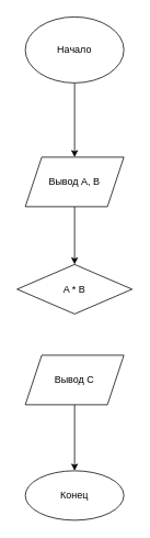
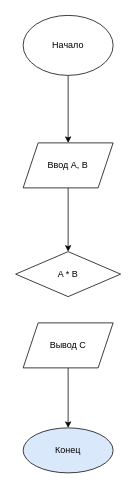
- <mxCell id="5" value="Вывод A, B" style="shape=parallelogram;perimeter=parallelogramPerimeter;whiteSpace=wrap;html=1;fixedSize=1;" vertex="1" parent="1"><mxGeometry x="30" y="190" width="120" height="60" as="geometry" /></mxCell>
+ <mxCell id="5" value="Ввод A, B" style="shape=parallelogram;perimeter=parallelogramPerimeter;whiteSpace=wrap;html=1;fixedSize=1;" vertex="1" parent="1"><mxGeometry x="30" y="190" width="120" height="60" as="geometry" /></mxCell>
- <mxCell id="6" value="A * B" style="rhombus;whiteSpace=wrap;html=1;" vertex="1" parent="1"><mxGeometry x="20" y="320" width="140" height="60" as="geometry" /></mxCell>
+ <mxCell id="6" value="A * B" style="rhombus;whiteSpace=wrap;html=1;" vertex="1" parent="1"><mxGeometry x="20" y="335" width="140" height="60" as="geometry" /></mxCell>
- <mxCell id="9" value="Конец" style="ellipse;whiteSpace=wrap;html=1;" vertex="1" parent="1"><mxGeometry x="30" y="570" width="120" height="60" as="geometry" /></mxCell>
+ <mxCell id="9" value="Конец" style="ellipse;whiteSpace=wrap;html=1;fillColor=#dae8fc;" vertex="1" parent="1"><mxGeometry x="30" y="570" width="120" height="60" as="geometry" /></mxCell>
